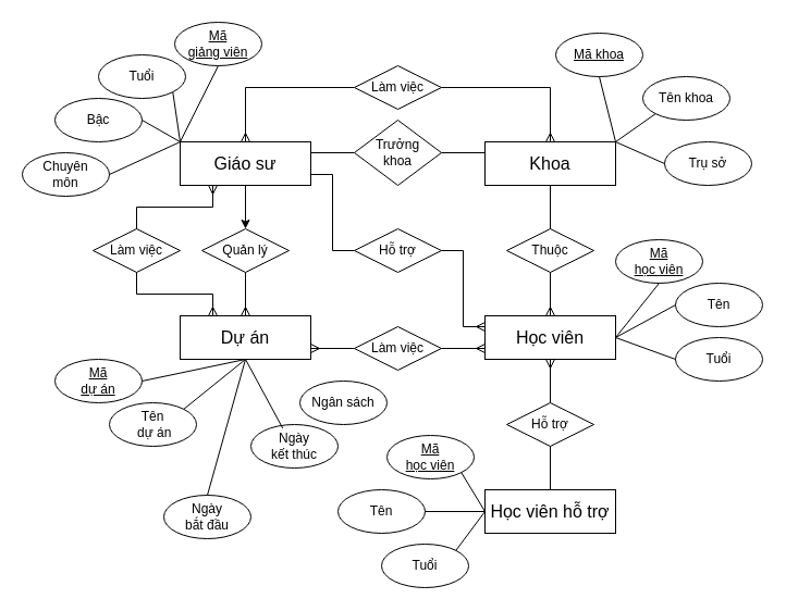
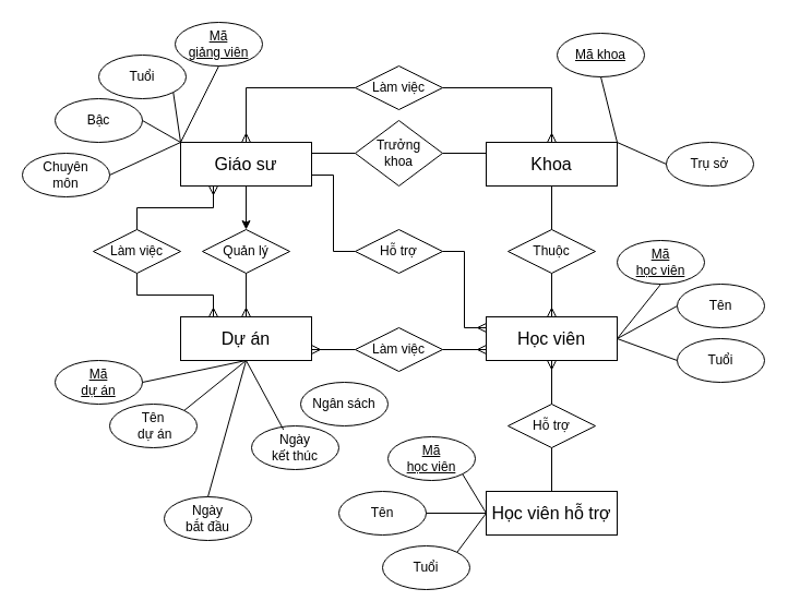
- <mxCell id="48" value="Tên khoa" style="ellipse;whiteSpace=wrap;html=1;align=center;" vertex="1" parent="1"><mxGeometry x="590" y="70" width="80" height="40" as="geometry" /></mxCell>
- <mxCell id="61" value="" style="endArrow=none;html=1;rounded=0;exitX=1;exitY=0;exitDx=0;exitDy=0;entryX=0;entryY=1;entryDx=0;entryDy=0;" edge="1" parent="1" source="4" target="48"><mxGeometry relative="1" as="geometry"><mxPoint x="700" y="50" as="sourcePoint" /><mxPoint x="860" y="50" as="targetPoint" /></mxGeometry></mxCell>
